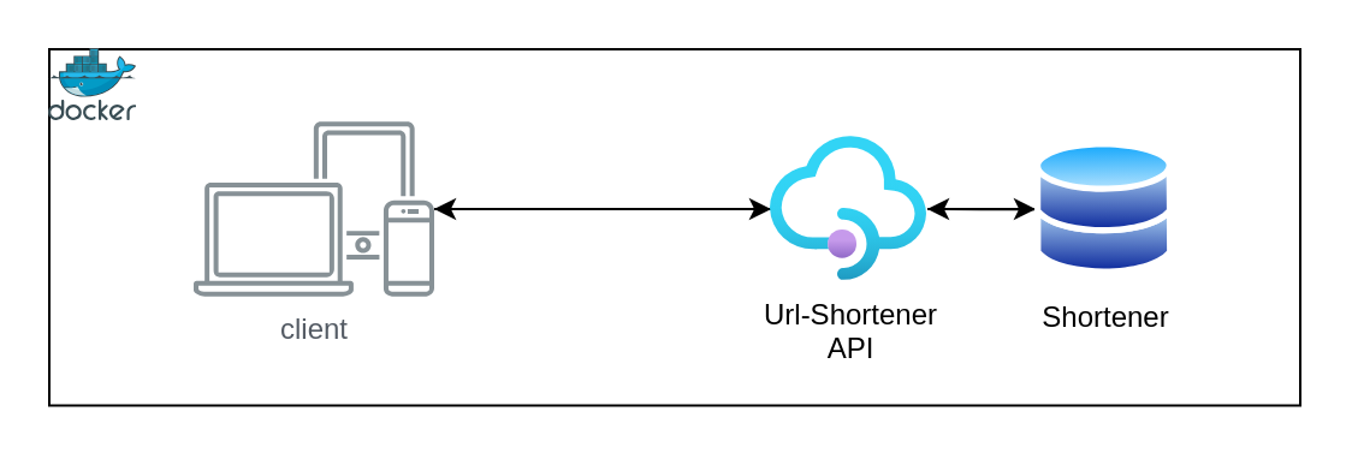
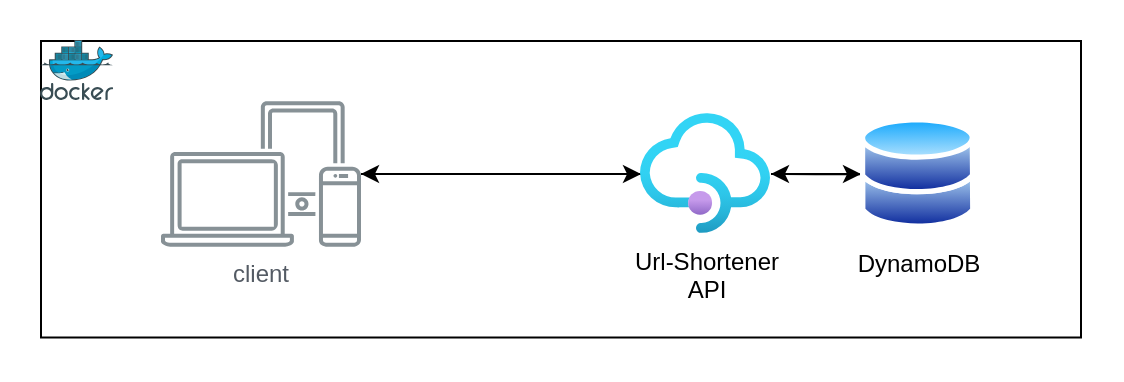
- <mxCell id="9" value="Shortener" style="image;aspect=fixed;perimeter=ellipsePerimeter;html=1;align=center;shadow=0;dashed=0;spacingTop=3;image=img/lib/active_directory/databases.svg;" vertex="1" parent="1"><mxGeometry x="430" y="58.25" width="57.65" height="56.5" as="geometry" /></mxCell>
+ <mxCell id="9" value="DynamoDB" style="image;aspect=fixed;perimeter=ellipsePerimeter;html=1;align=center;shadow=0;dashed=0;spacingTop=3;image=img/lib/active_directory/databases.svg;" vertex="1" parent="1"><mxGeometry x="430" y="58.25" width="57.65" height="56.5" as="geometry" /></mxCell>
